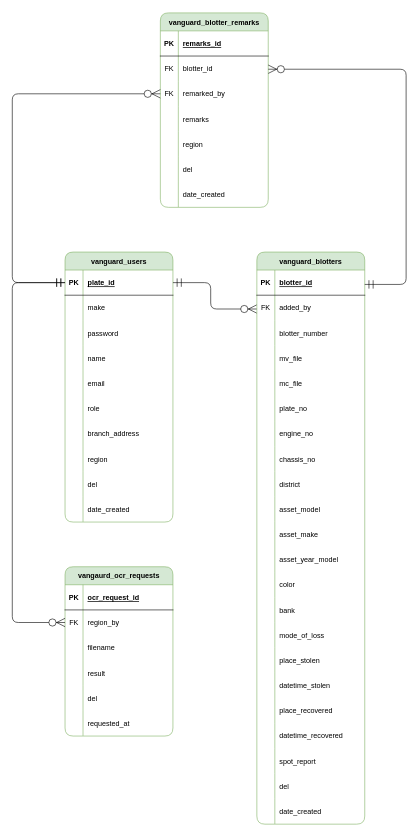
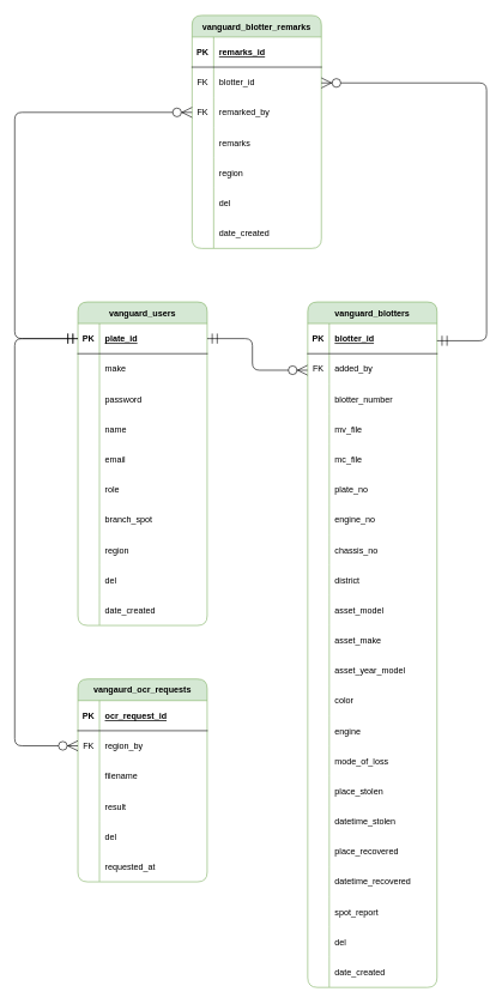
- <mxCell id="23" value="branch_address" style="shape=partialRectangle;connectable=0;fillColor=none;top=0;left=0;bottom=0;right=0;align=left;spacingLeft=6;overflow=hidden;" parent="21" vertex="1"><mxGeometry x="30" width="150" height="42" as="geometry"><mxRectangle width="150" height="42" as="alternateBounds" /></mxGeometry></mxCell>
+ <mxCell id="23" value="branch_spot" style="shape=partialRectangle;connectable=0;fillColor=none;top=0;left=0;bottom=0;right=0;align=left;spacingLeft=6;overflow=hidden;" parent="21" vertex="1"><mxGeometry x="30" width="150" height="42" as="geometry"><mxRectangle width="150" height="42" as="alternateBounds" /></mxGeometry></mxCell>
- <mxCell id="76" value="bank" style="shape=partialRectangle;connectable=0;fillColor=none;top=0;left=0;bottom=0;right=0;align=left;spacingLeft=6;overflow=hidden;" parent="74" vertex="1"><mxGeometry x="30" width="150" height="42" as="geometry"><mxRectangle width="150" height="42" as="alternateBounds" /></mxGeometry></mxCell>
+ <mxCell id="76" value="engine" style="shape=partialRectangle;connectable=0;fillColor=none;top=0;left=0;bottom=0;right=0;align=left;spacingLeft=6;overflow=hidden;" parent="74" vertex="1"><mxGeometry x="30" width="150" height="42" as="geometry"><mxRectangle width="150" height="42" as="alternateBounds" /></mxGeometry></mxCell>
